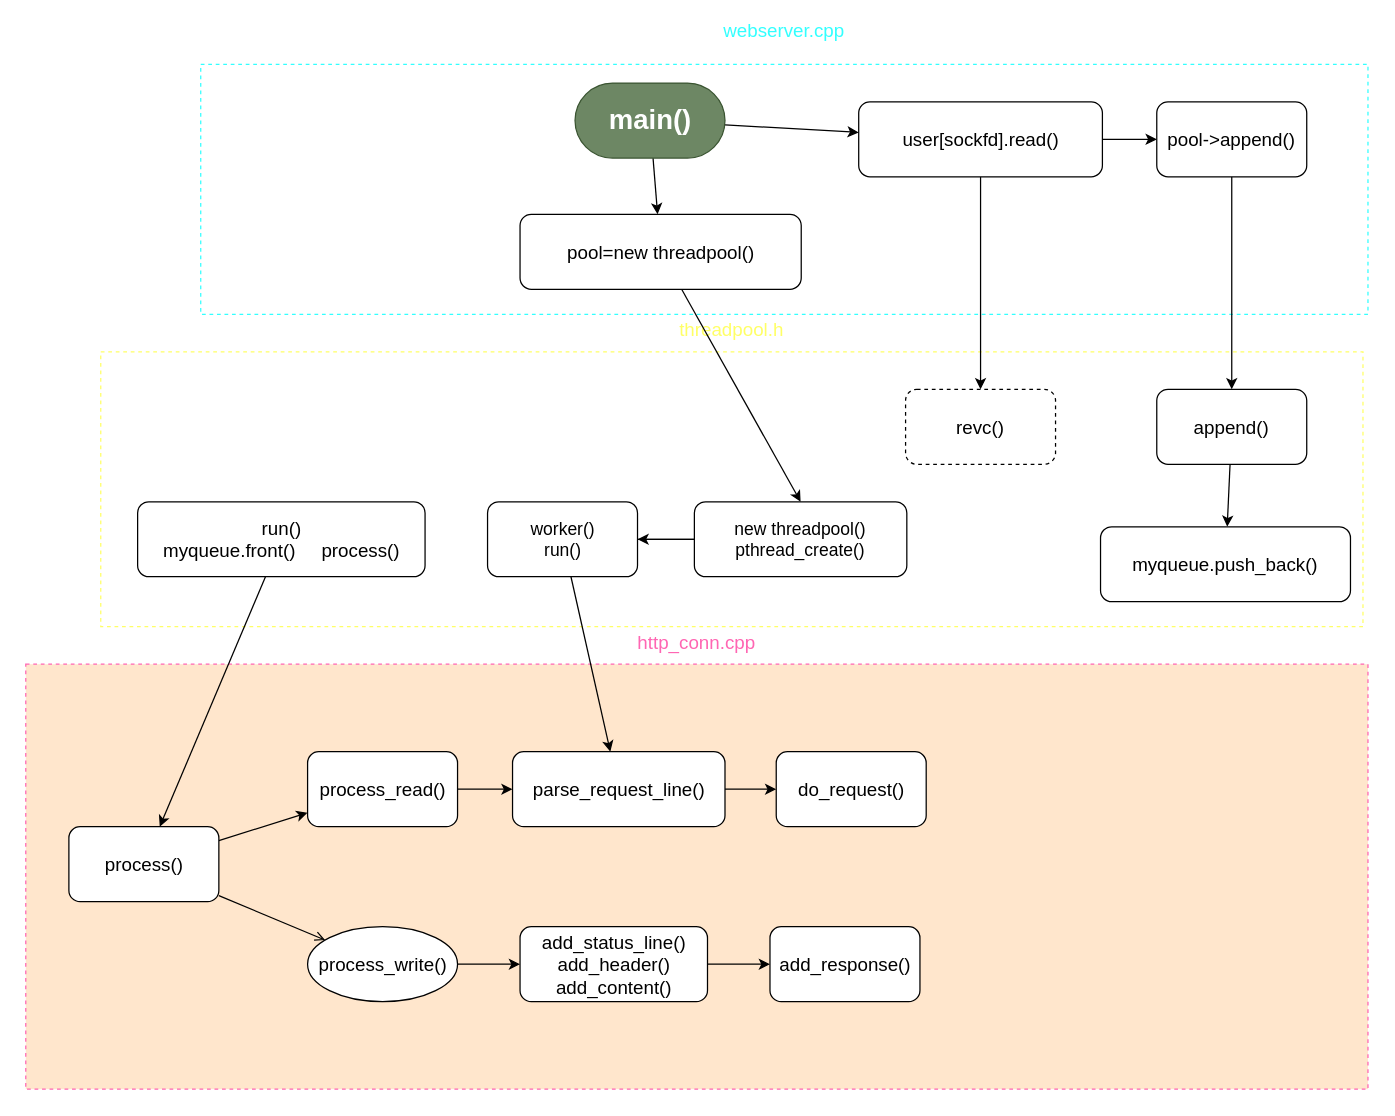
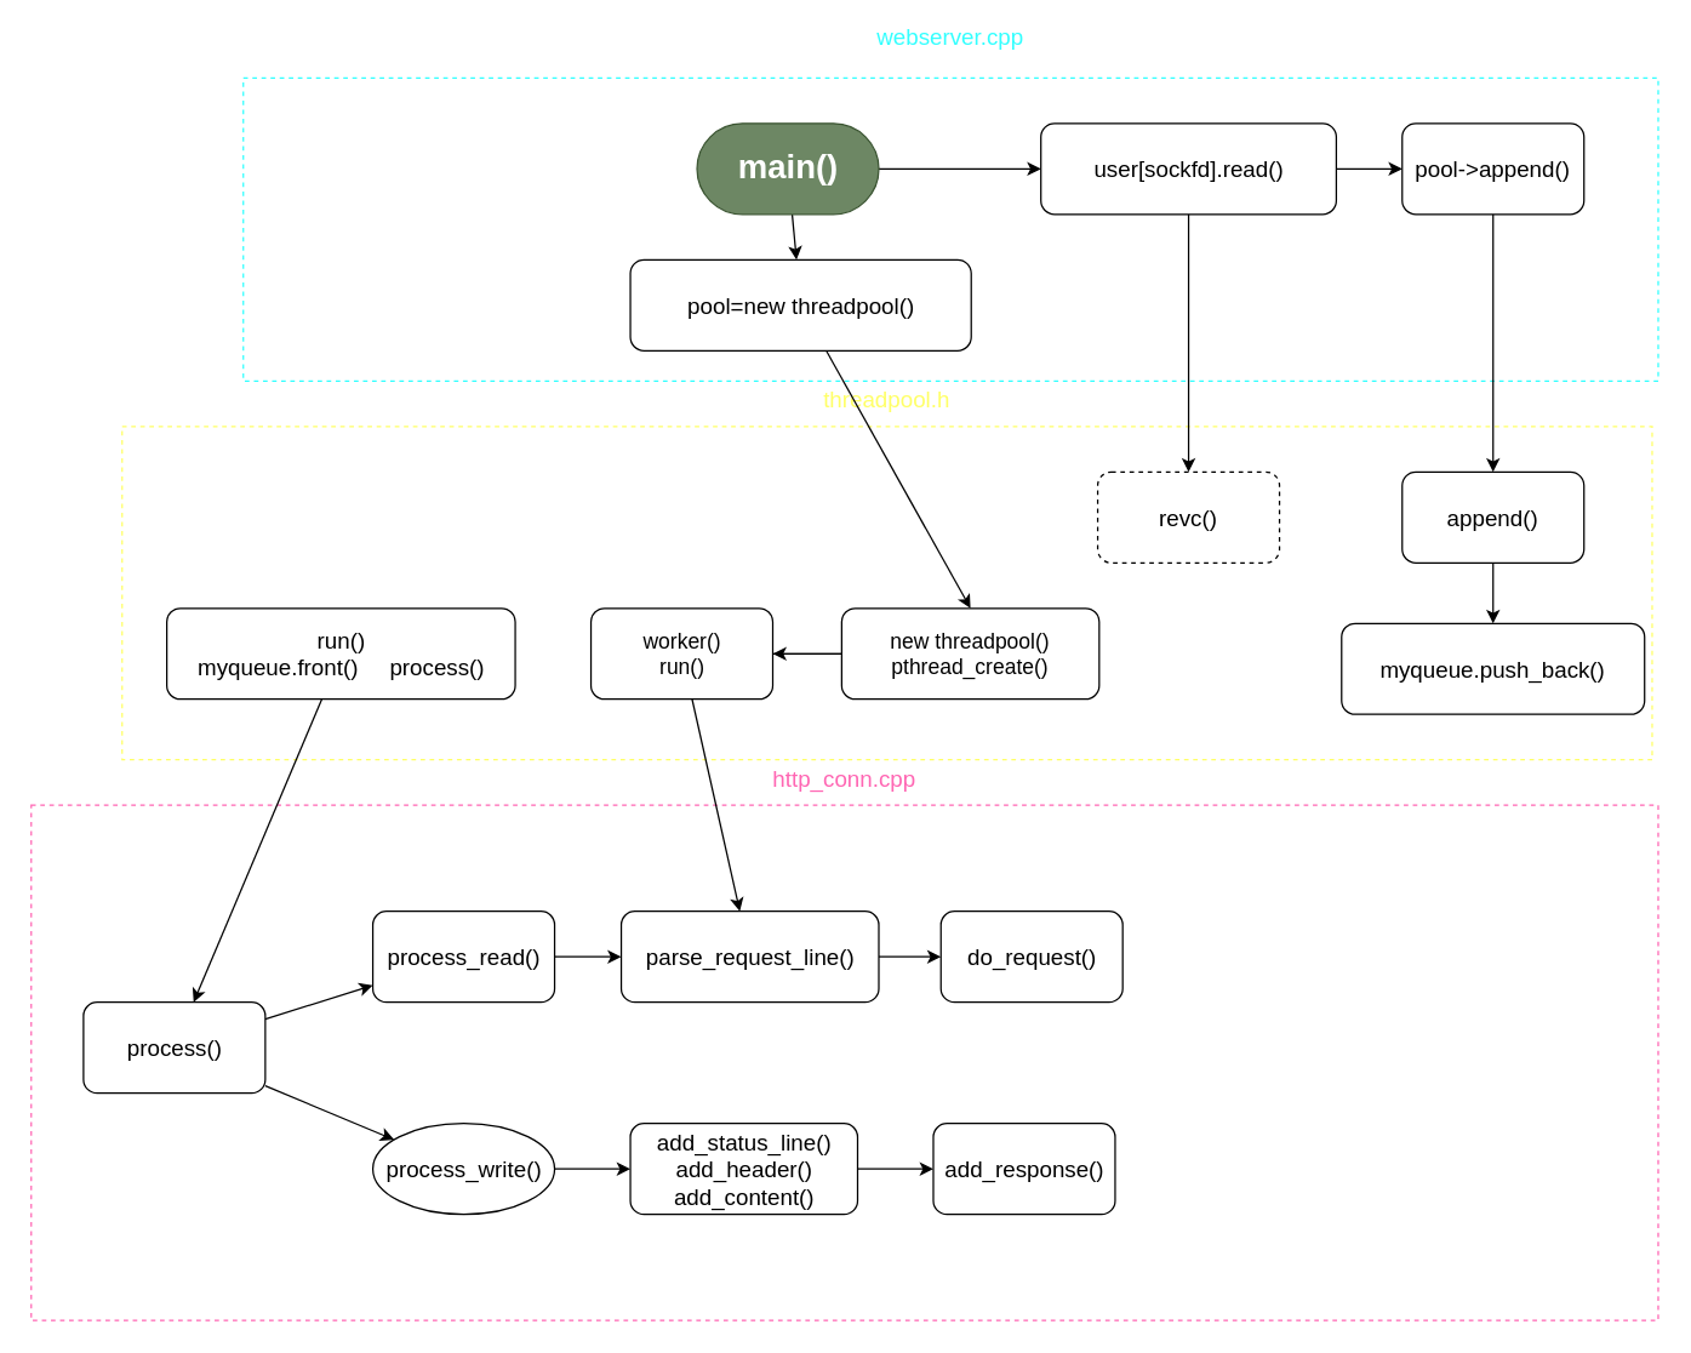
- <mxCell id="7" value="&lt;font style=&quot;font-size: 22px;&quot;&gt;main()&lt;/font&gt;" style="rounded=1;whiteSpace=wrap;html=1;fontSize=22;arcSize=50;fillColor=#6d8764;fontColor=#ffffff;strokeColor=#3A5431;fontStyle=1" parent="1" vertex="1"><mxGeometry x="459.5" y="35" width="120" height="60" as="geometry" /></mxCell>
+ <mxCell id="7" value="&lt;font style=&quot;font-size: 22px;&quot;&gt;main()&lt;/font&gt;" style="rounded=1;whiteSpace=wrap;html=1;fontSize=22;arcSize=50;fillColor=#6d8764;fontColor=#ffffff;strokeColor=#3A5431;fontStyle=1" parent="1" vertex="1"><mxGeometry x="459.5" y="50" width="120" height="60" as="geometry" /></mxCell>
- <mxCell id="12" value="myqueue.push_back()" style="whiteSpace=wrap;html=1;fontSize=15;rounded=1;" parent="1" vertex="1"><mxGeometry x="880" y="390" width="200" height="60" as="geometry" /></mxCell>
+ <mxCell id="12" value="myqueue.push_back()" style="whiteSpace=wrap;html=1;fontSize=15;rounded=1;" parent="1" vertex="1"><mxGeometry x="885" y="380" width="200" height="60" as="geometry" /></mxCell>
- <mxCell id="2" value="&lt;p style=&quot;line-height: 0&quot;&gt;&lt;font color=&quot;#ff66b3&quot;&gt;http_conn.cpp&lt;/font&gt;&lt;/p&gt;" style="rounded=0;whiteSpace=wrap;html=1;fontSize=15;labelPosition=center;verticalLabelPosition=top;align=center;verticalAlign=bottom;dashed=1;strokeColor=#FF66B3;fillColor=#ffe6cc;" parent="1" vertex="1"><mxGeometry x="20" y="500" width="1074" height="340" as="geometry" /></mxCell>
+ <mxCell id="2" value="&lt;p style=&quot;line-height: 0&quot;&gt;&lt;font color=&quot;#ff66b3&quot;&gt;http_conn.cpp&lt;/font&gt;&lt;/p&gt;" style="rounded=0;whiteSpace=wrap;html=1;fontSize=15;labelPosition=center;verticalLabelPosition=top;align=center;verticalAlign=bottom;dashed=1;strokeColor=#FF66B3;" parent="1" vertex="1"><mxGeometry x="20" y="500" width="1074" height="340" as="geometry" /></mxCell>
- <mxCell id="16" value="" style="edgeStyle=none;html=1;fontSize=15;fontColor=#FF66B3;endArrow=open;" parent="1" source="17" target="21" edge="1"><mxGeometry relative="1" as="geometry" /></mxCell>
+ <mxCell id="16" value="" style="edgeStyle=none;html=1;fontSize=15;fontColor=#FF66B3;" parent="1" source="17" target="21" edge="1"><mxGeometry relative="1" as="geometry" /></mxCell>
